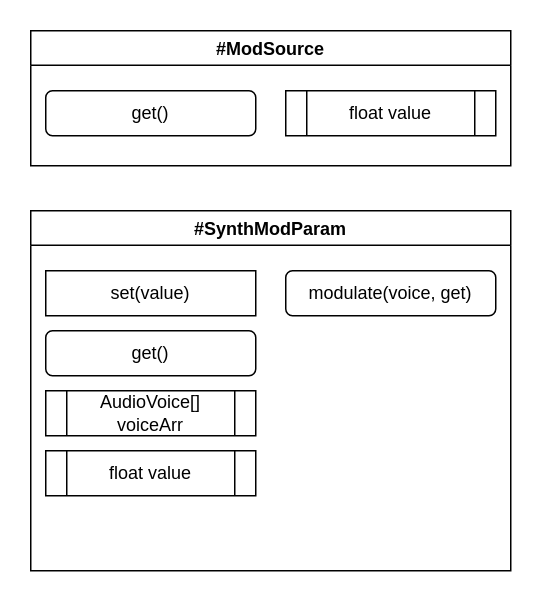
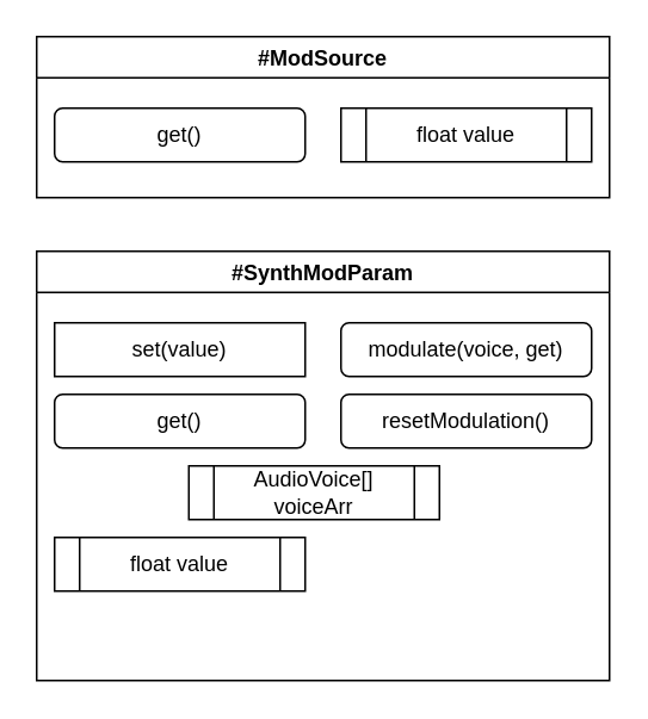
+ <mxCell id="8" value="resetModulation()" style="rounded=1;whiteSpace=wrap;html=1;" parent="2" vertex="1"><mxGeometry x="170" y="80" width="140" height="30" as="geometry" /></mxCell>
- <mxCell id="7" value="AudioVoice[] voiceArr" style="shape=process;whiteSpace=wrap;html=1;backgroundOutline=1;" parent="2" vertex="1"><mxGeometry x="10" y="120" width="140" height="30" as="geometry" /></mxCell>
+ <mxCell id="7" value="AudioVoice[] voiceArr" style="shape=process;whiteSpace=wrap;html=1;backgroundOutline=1;" parent="2" vertex="1"><mxGeometry x="85" y="120" width="140" height="30" as="geometry" /></mxCell>
